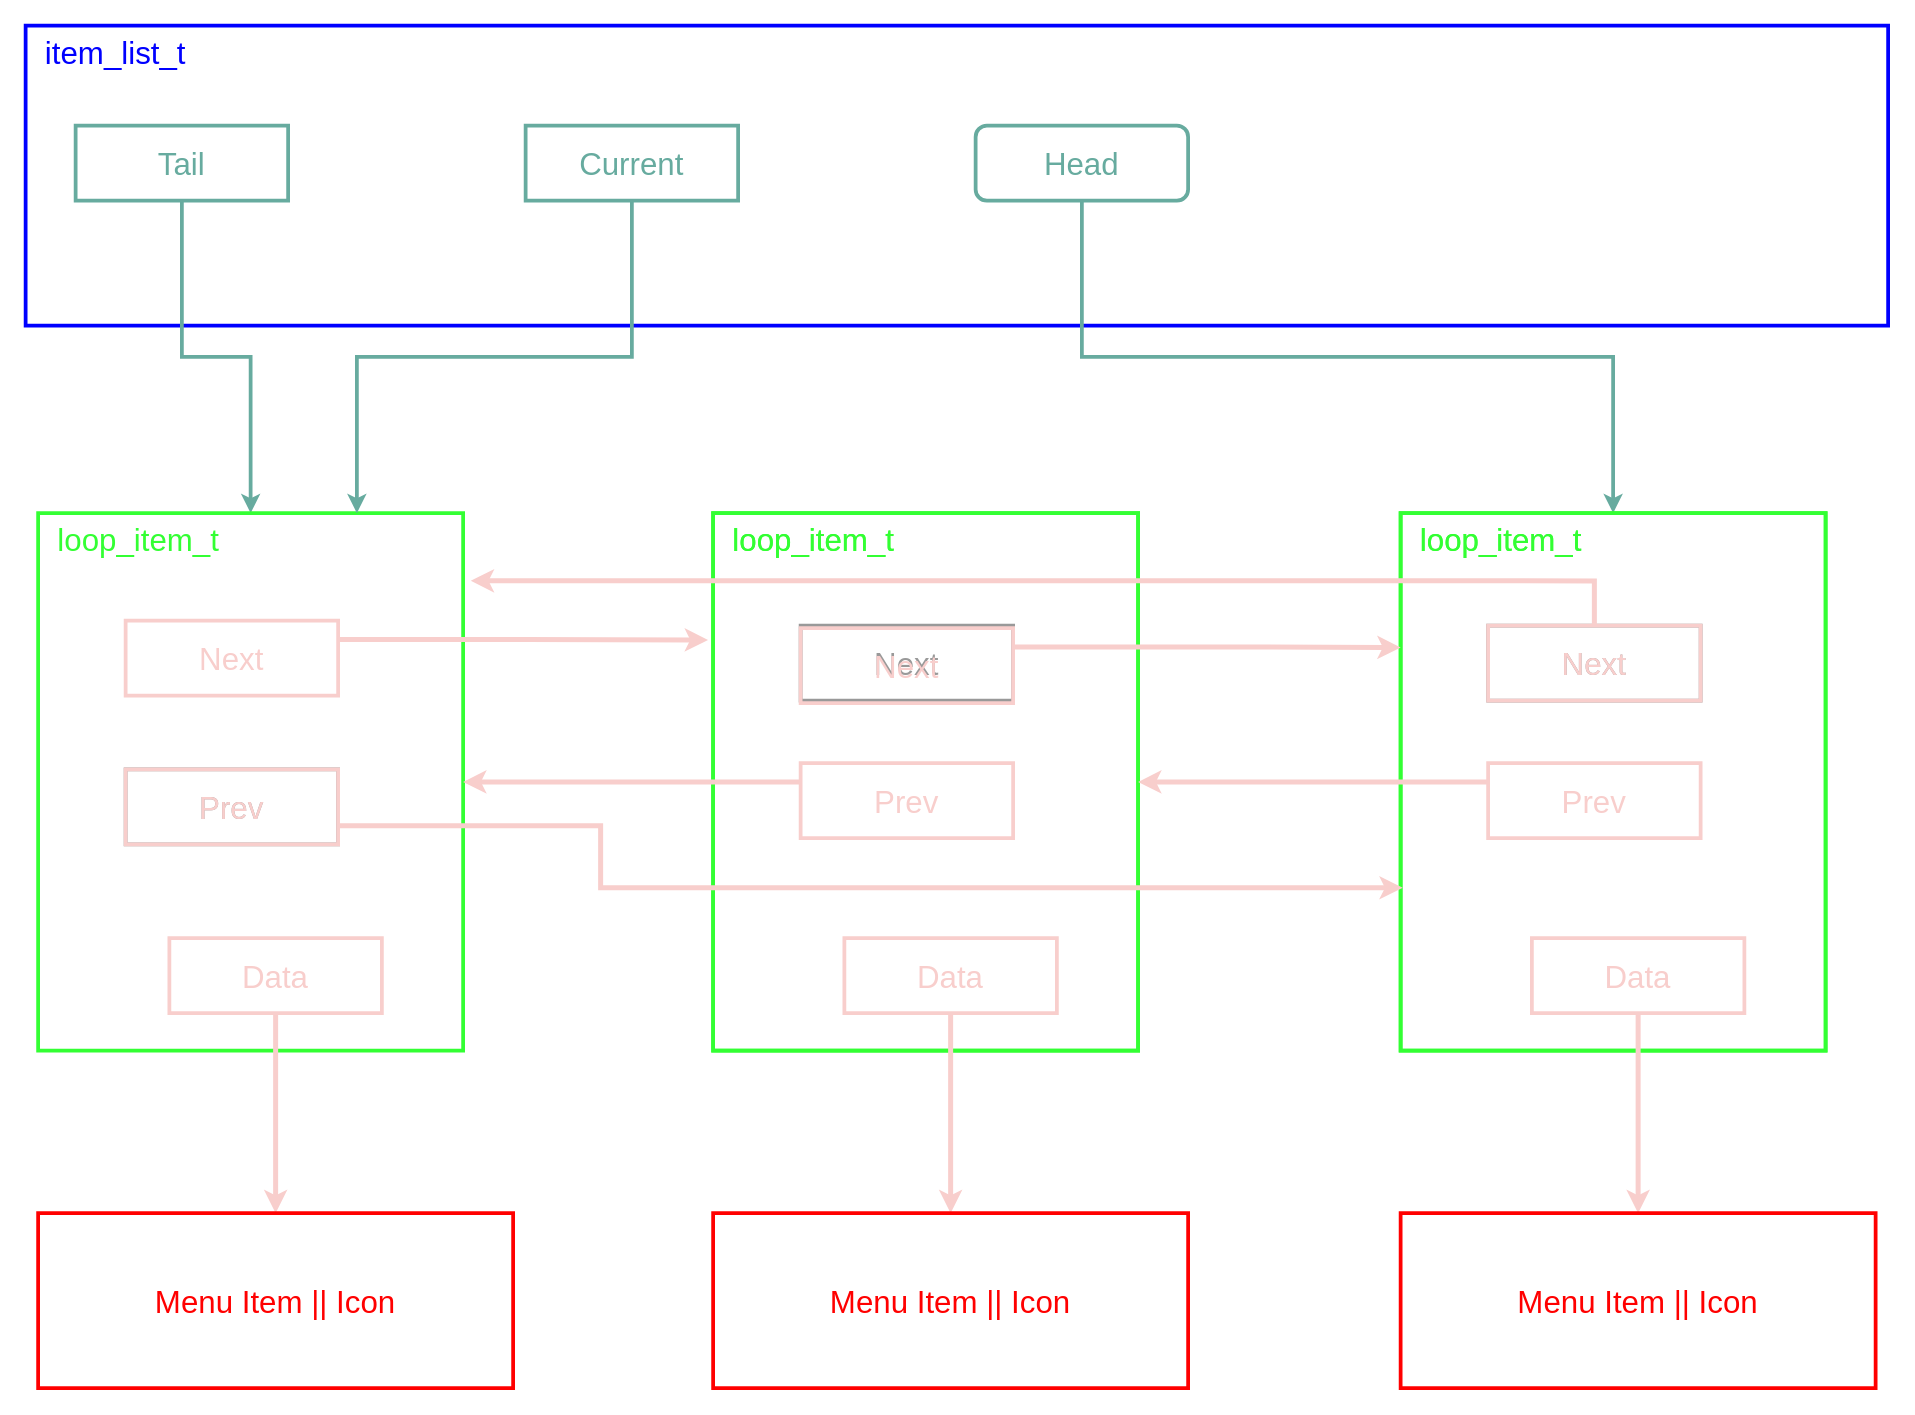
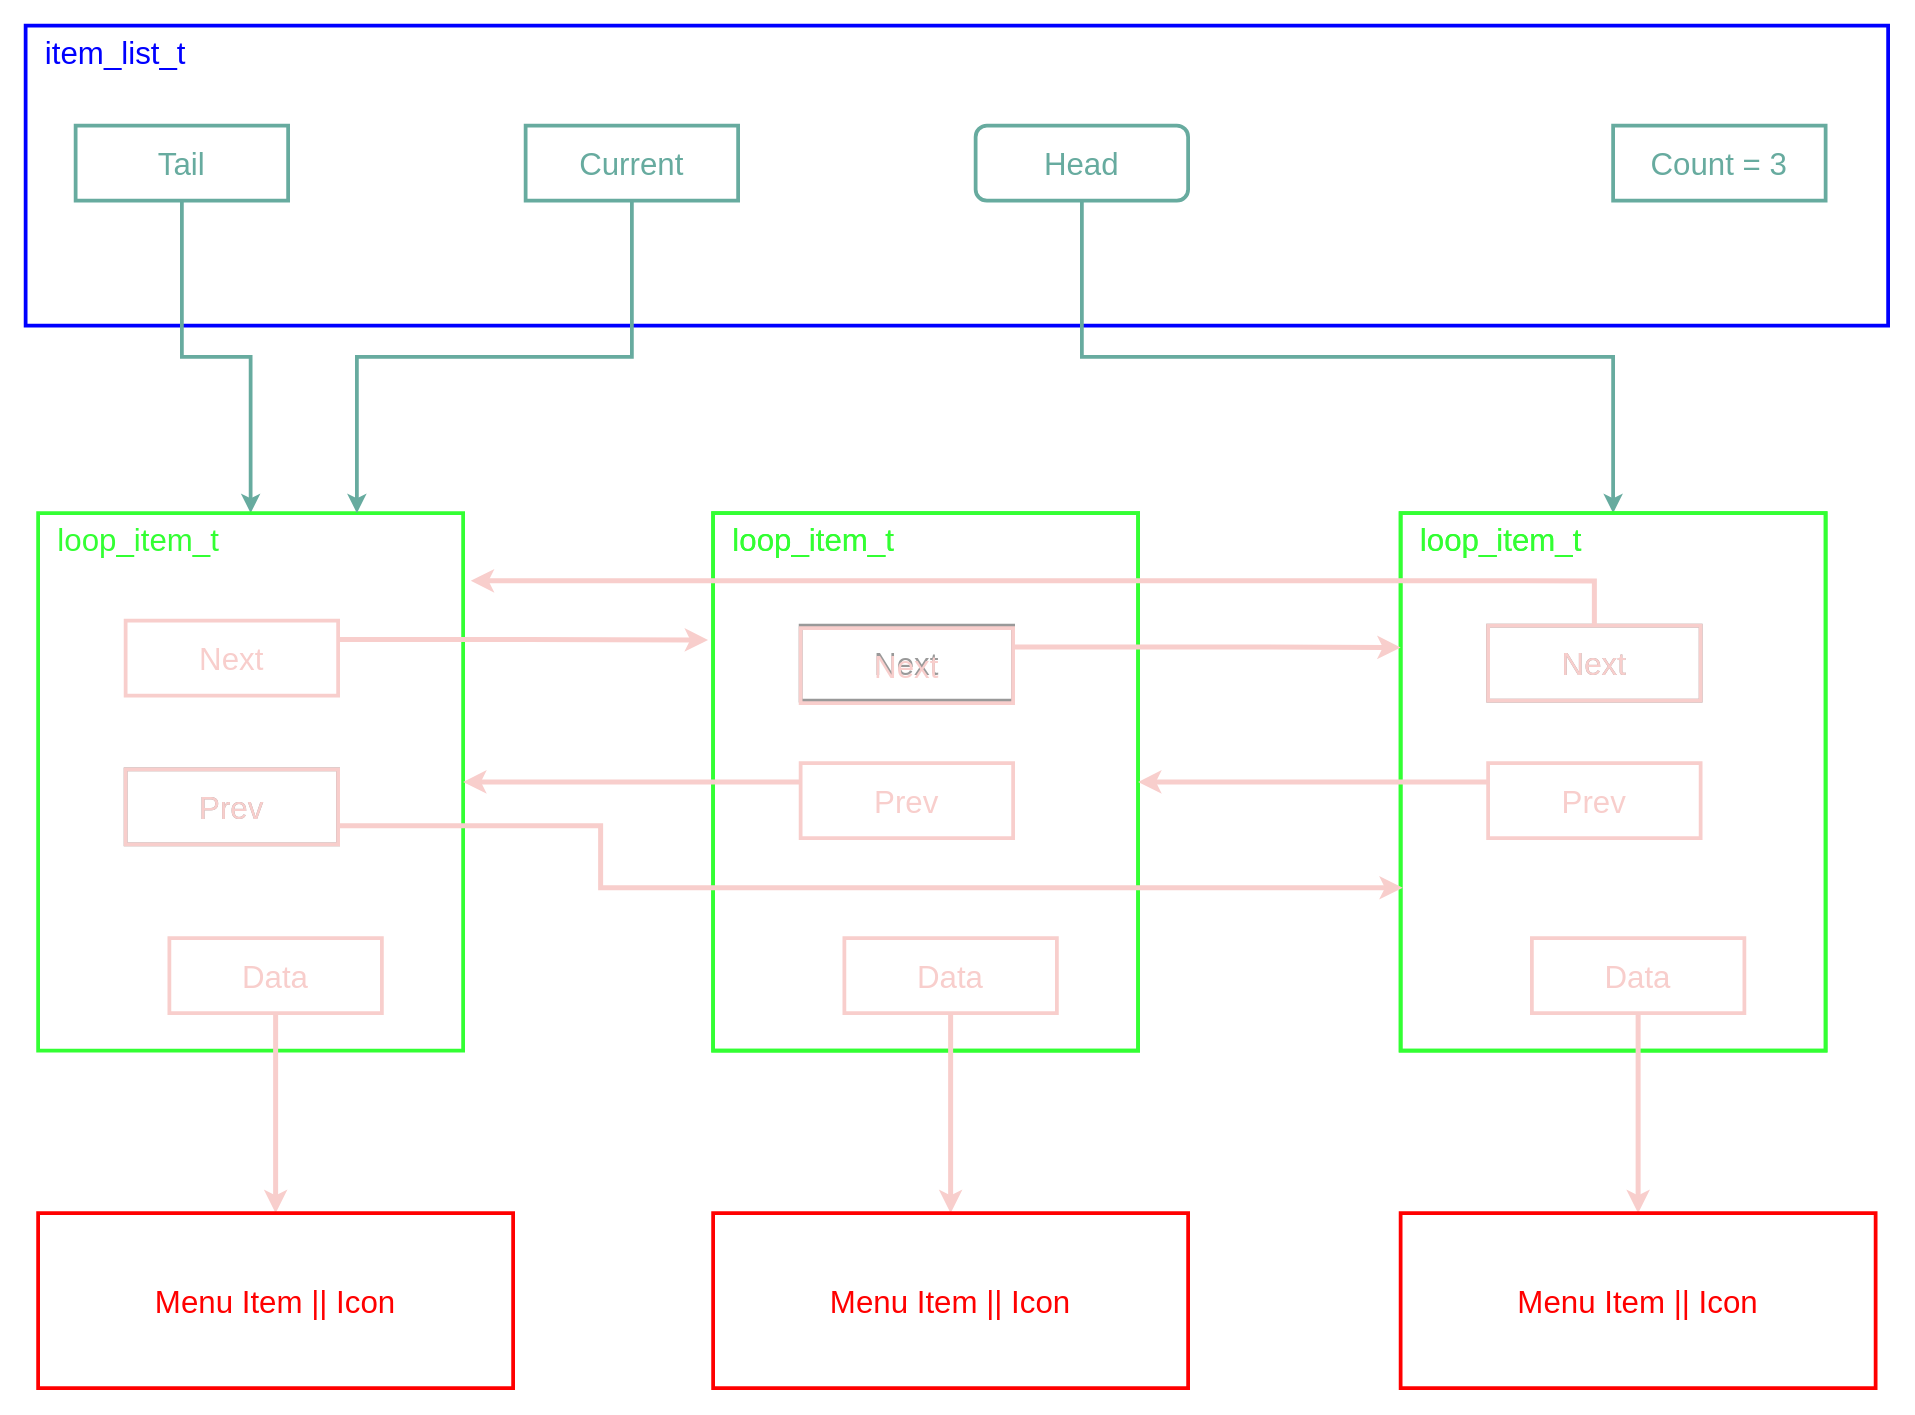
+ <mxCell id="10" value="&lt;font&gt;Count = 3&lt;/font&gt;" style="rounded=0;whiteSpace=wrap;html=1;strokeColor=#67AB9F;strokeWidth=3;fillColor=none;fontSize=25;fontColor=#67AB9F;" vertex="1" parent="1"><mxGeometry x="1290" y="100" width="170" height="60" as="geometry" /></mxCell>
